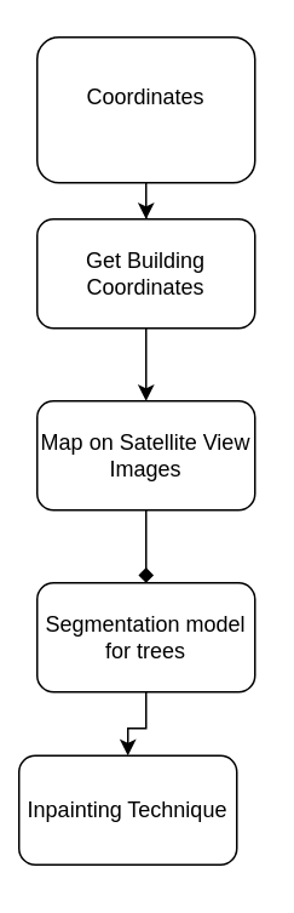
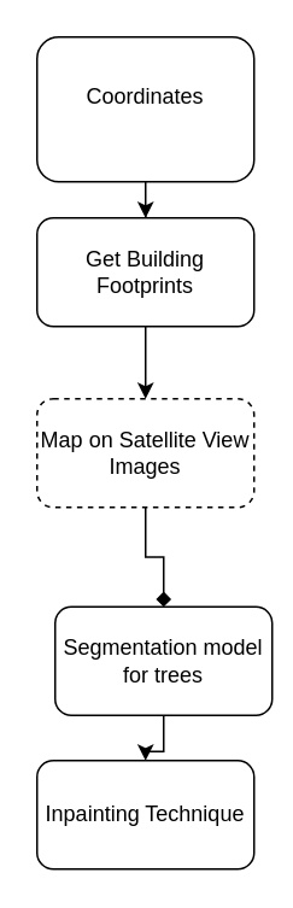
- <mxCell id="5" value="Get Building Coordinates" style="rounded=1;whiteSpace=wrap;html=1;" vertex="1" parent="1"><mxGeometry x="20" y="120" width="120" height="60" as="geometry" /></mxCell>
+ <mxCell id="5" value="Get Building Footprints" style="rounded=1;whiteSpace=wrap;html=1;" vertex="1" parent="1"><mxGeometry x="20" y="120" width="120" height="60" as="geometry" /></mxCell>
- <mxCell id="7" value="Map on Satellite View Images" style="rounded=1;whiteSpace=wrap;html=1;" vertex="1" parent="1"><mxGeometry x="20" y="220" width="120" height="60" as="geometry" /></mxCell>
+ <mxCell id="7" value="Map on Satellite View Images" style="rounded=1;whiteSpace=wrap;html=1;dashed=1;" vertex="1" parent="1"><mxGeometry x="20" y="220" width="120" height="60" as="geometry" /></mxCell>
- <mxCell id="9" value="Segmentation model for trees" style="rounded=1;whiteSpace=wrap;html=1;" vertex="1" parent="1"><mxGeometry x="20" y="320" width="120" height="60" as="geometry" /></mxCell>
+ <mxCell id="9" value="Segmentation model for trees" style="rounded=1;whiteSpace=wrap;html=1;" vertex="1" parent="1"><mxGeometry x="30" y="335" width="120" height="60" as="geometry" /></mxCell>
- <mxCell id="10" value="Inpainting Technique" style="rounded=1;whiteSpace=wrap;html=1;" vertex="1" parent="1"><mxGeometry x="10" y="415" width="120" height="60" as="geometry" /></mxCell>
+ <mxCell id="10" value="Inpainting Technique" style="rounded=1;whiteSpace=wrap;html=1;" vertex="1" parent="1"><mxGeometry x="20" y="420" width="120" height="60" as="geometry" /></mxCell>
